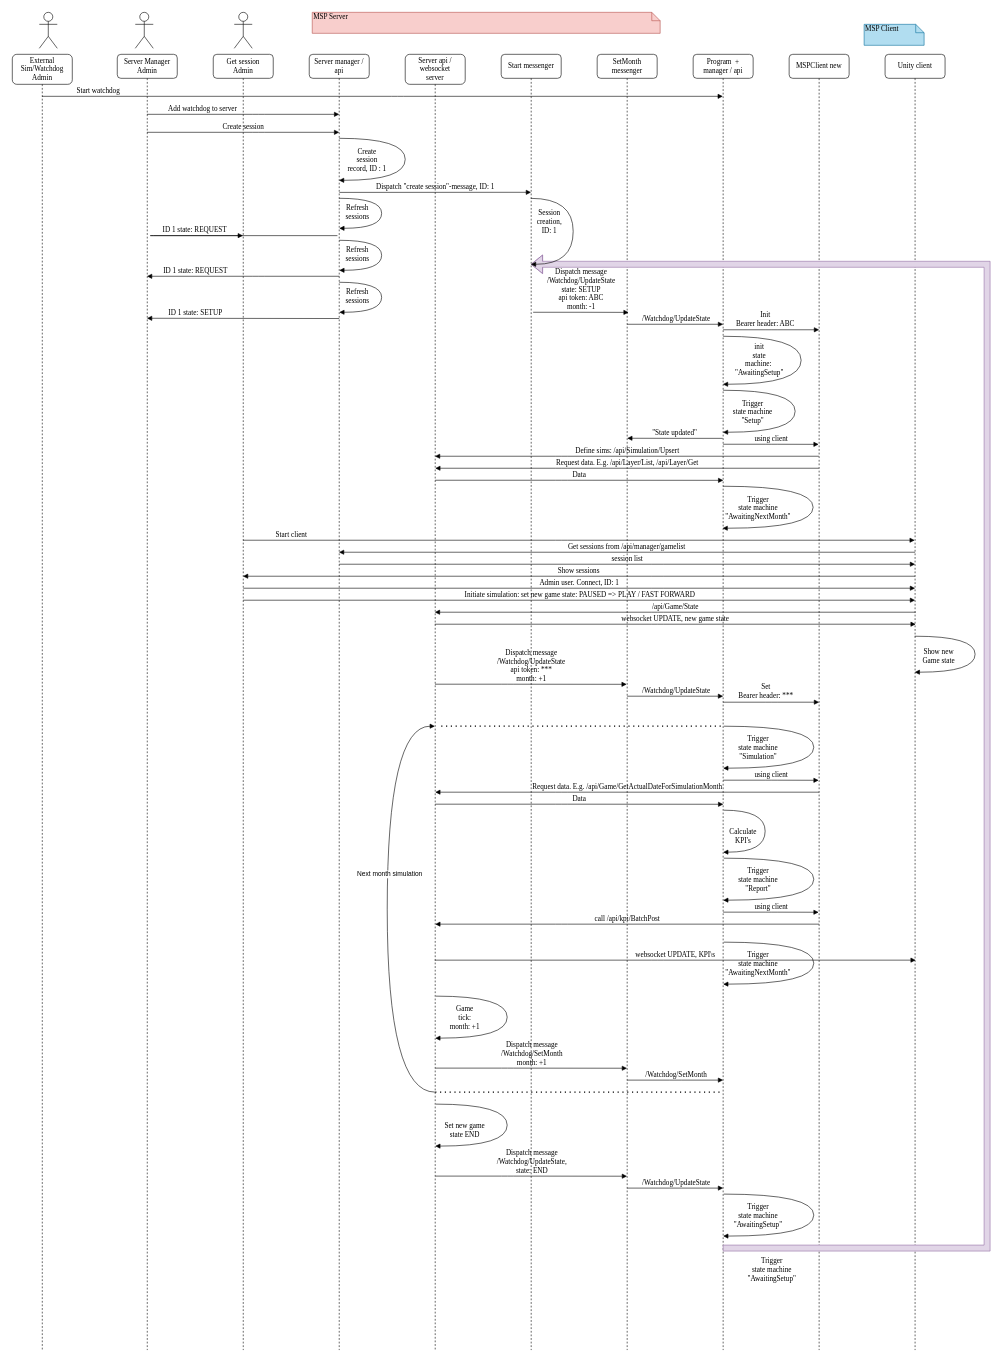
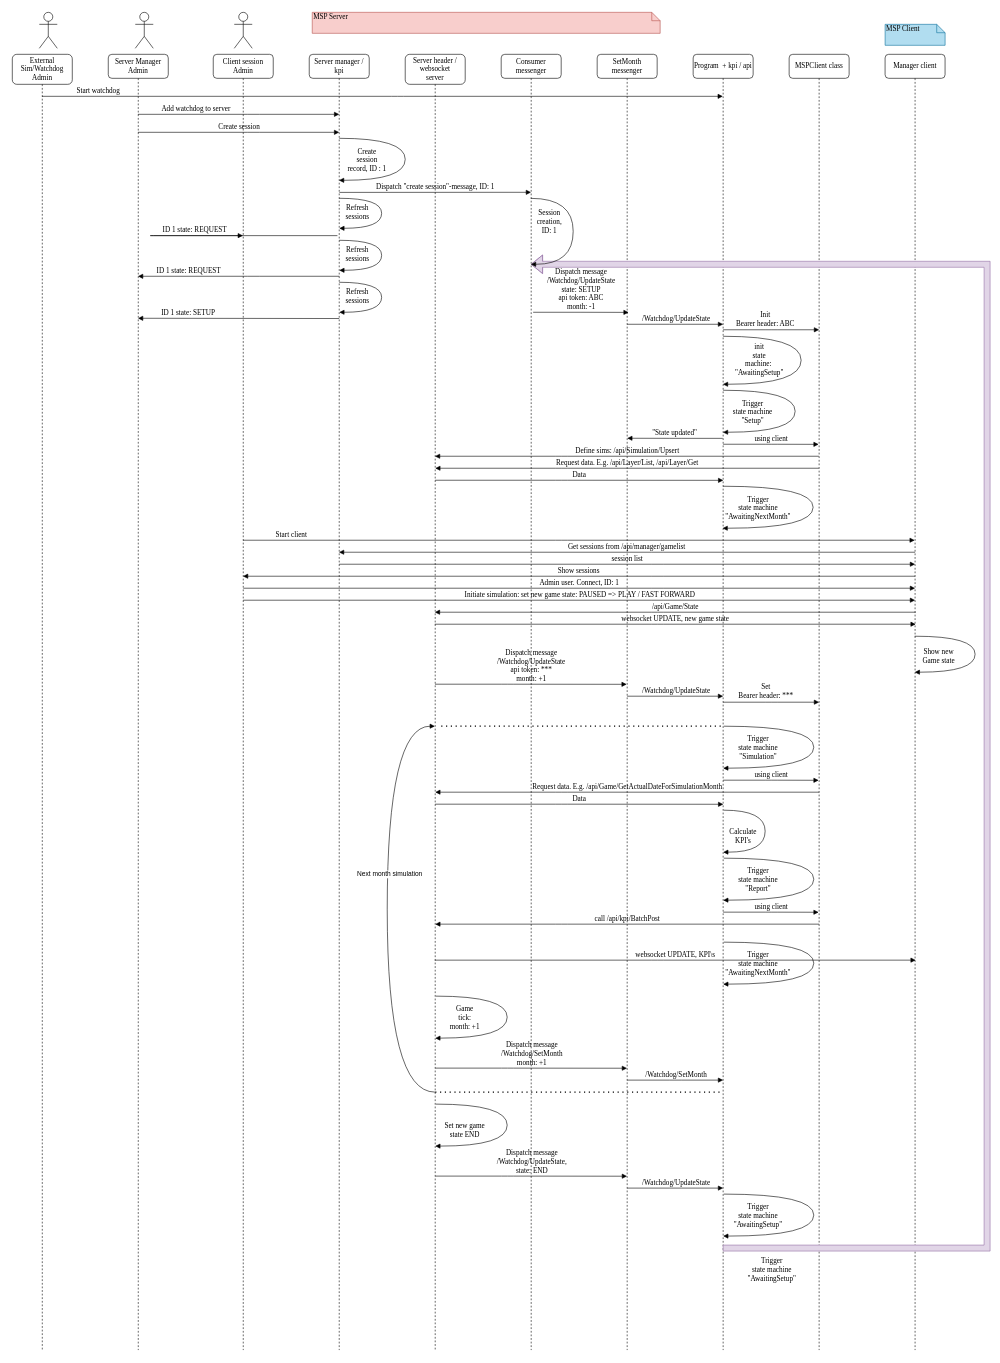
- <mxCell id="36" value="MSP Client" style="shape=note;whiteSpace=wrap;html=1;size=14;verticalAlign=top;align=left;spacingTop=-6;rounded=0;shadow=0;comic=0;labelBackgroundColor=none;strokeWidth=1;fontFamily=Verdana;fontSize=12;fillColor=#b1ddf0;strokeColor=#10739e;" vertex="1" parent="1"><mxGeometry x="1440" y="40" width="100" height="35" as="geometry" /></mxCell>
+ <mxCell id="36" value="MSP Client" style="shape=note;whiteSpace=wrap;html=1;size=14;verticalAlign=top;align=left;spacingTop=-6;rounded=0;shadow=0;comic=0;labelBackgroundColor=none;strokeWidth=1;fontFamily=Verdana;fontSize=12;fillColor=#b1ddf0;strokeColor=#10739e;" vertex="1" parent="1"><mxGeometry x="1475" y="40" width="100" height="35" as="geometry" /></mxCell>
- <mxCell id="17" value="&lt;div&gt;Get session&lt;br&gt;&lt;/div&gt;&lt;div&gt;Admin&lt;br&gt;&lt;/div&gt;" style="shape=umlLifeline;perimeter=lifelinePerimeter;whiteSpace=wrap;html=1;container=1;collapsible=0;recursiveResize=0;outlineConnect=0;rounded=1;shadow=0;comic=0;labelBackgroundColor=none;strokeWidth=1;fontFamily=Verdana;fontSize=12;align=center;" vertex="1" parent="1"><mxGeometry x="355" y="90" width="100" height="2160" as="geometry" /></mxCell>
+ <mxCell id="17" value="&lt;div&gt;Client session&lt;br&gt;&lt;/div&gt;&lt;div&gt;Admin&lt;br&gt;&lt;/div&gt;" style="shape=umlLifeline;perimeter=lifelinePerimeter;whiteSpace=wrap;html=1;container=1;collapsible=0;recursiveResize=0;outlineConnect=0;rounded=1;shadow=0;comic=0;labelBackgroundColor=none;strokeWidth=1;fontFamily=Verdana;fontSize=12;align=center;" vertex="1" parent="1"><mxGeometry x="355" y="90" width="100" height="2160" as="geometry" /></mxCell>
- <mxCell id="18" value="&lt;div&gt;Server manager / api&lt;br&gt;&lt;/div&gt;" style="shape=umlLifeline;perimeter=lifelinePerimeter;whiteSpace=wrap;html=1;container=1;collapsible=0;recursiveResize=0;outlineConnect=0;rounded=1;shadow=0;comic=0;labelBackgroundColor=none;strokeWidth=1;fontFamily=Verdana;fontSize=12;align=center;" vertex="1" parent="1"><mxGeometry x="515" y="90" width="100" height="2160" as="geometry" /></mxCell>
+ <mxCell id="18" value="&lt;div&gt;Server manager / kpi&lt;br&gt;&lt;/div&gt;" style="shape=umlLifeline;perimeter=lifelinePerimeter;whiteSpace=wrap;html=1;container=1;collapsible=0;recursiveResize=0;outlineConnect=0;rounded=1;shadow=0;comic=0;labelBackgroundColor=none;strokeWidth=1;fontFamily=Verdana;fontSize=12;align=center;" vertex="1" parent="1"><mxGeometry x="515" y="90" width="100" height="2160" as="geometry" /></mxCell>
- <mxCell id="2" value="Start messenger" style="shape=umlLifeline;perimeter=lifelinePerimeter;whiteSpace=wrap;html=1;container=1;collapsible=0;recursiveResize=0;outlineConnect=0;rounded=1;shadow=0;comic=0;labelBackgroundColor=none;strokeWidth=1;fontFamily=Verdana;fontSize=12;align=center;" vertex="1" parent="1"><mxGeometry x="835" y="90" width="100" height="2160" as="geometry" /></mxCell>
+ <mxCell id="2" value="Consumer messenger" style="shape=umlLifeline;perimeter=lifelinePerimeter;whiteSpace=wrap;html=1;container=1;collapsible=0;recursiveResize=0;outlineConnect=0;rounded=1;shadow=0;comic=0;labelBackgroundColor=none;strokeWidth=1;fontFamily=Verdana;fontSize=12;align=center;" vertex="1" parent="1"><mxGeometry x="835" y="90" width="100" height="2160" as="geometry" /></mxCell>
- <mxCell id="6" value="&lt;div&gt;Program&amp;nbsp; + manager / api&lt;/div&gt;" style="shape=umlLifeline;perimeter=lifelinePerimeter;whiteSpace=wrap;html=1;container=1;collapsible=0;recursiveResize=0;outlineConnect=0;rounded=1;shadow=0;comic=0;labelBackgroundColor=none;strokeWidth=1;fontFamily=Verdana;fontSize=12;align=center;" vertex="1" parent="1"><mxGeometry x="1155" y="90" width="100" height="2160" as="geometry" /></mxCell>
+ <mxCell id="6" value="&lt;div&gt;Program&amp;nbsp; + kpi / api&lt;/div&gt;" style="shape=umlLifeline;perimeter=lifelinePerimeter;whiteSpace=wrap;html=1;container=1;collapsible=0;recursiveResize=0;outlineConnect=0;rounded=1;shadow=0;comic=0;labelBackgroundColor=none;strokeWidth=1;fontFamily=Verdana;fontSize=12;align=center;" vertex="1" parent="1"><mxGeometry x="1155" y="90" width="100" height="2160" as="geometry" /></mxCell>
- <mxCell id="9" value="MSPClient new" style="shape=umlLifeline;perimeter=lifelinePerimeter;whiteSpace=wrap;html=1;container=1;collapsible=0;recursiveResize=0;outlineConnect=0;rounded=1;shadow=0;comic=0;labelBackgroundColor=none;strokeWidth=1;fontFamily=Verdana;fontSize=12;align=center;" vertex="1" parent="1"><mxGeometry x="1315" y="90" width="100" height="2160" as="geometry" /></mxCell>
+ <mxCell id="9" value="MSPClient class" style="shape=umlLifeline;perimeter=lifelinePerimeter;whiteSpace=wrap;html=1;container=1;collapsible=0;recursiveResize=0;outlineConnect=0;rounded=1;shadow=0;comic=0;labelBackgroundColor=none;strokeWidth=1;fontFamily=Verdana;fontSize=12;align=center;" vertex="1" parent="1"><mxGeometry x="1315" y="90" width="100" height="2160" as="geometry" /></mxCell>
- <mxCell id="35" value="Unity client" style="shape=umlLifeline;perimeter=lifelinePerimeter;whiteSpace=wrap;html=1;container=1;collapsible=0;recursiveResize=0;outlineConnect=0;rounded=1;shadow=0;comic=0;labelBackgroundColor=none;strokeWidth=1;fontFamily=Verdana;fontSize=12;align=center;" vertex="1" parent="1"><mxGeometry x="1474.94" y="90" width="100" height="2160" as="geometry" /></mxCell>
+ <mxCell id="35" value="Manager client" style="shape=umlLifeline;perimeter=lifelinePerimeter;whiteSpace=wrap;html=1;container=1;collapsible=0;recursiveResize=0;outlineConnect=0;rounded=1;shadow=0;comic=0;labelBackgroundColor=none;strokeWidth=1;fontFamily=Verdana;fontSize=12;align=center;" vertex="1" parent="1"><mxGeometry x="1474.94" y="90" width="100" height="2160" as="geometry" /></mxCell>
- <mxCell id="28" value="&lt;div&gt;Server api / &lt;br&gt;&lt;/div&gt;&lt;div&gt;websocket&lt;/div&gt;&lt;div&gt;server&lt;br&gt;&lt;/div&gt;" style="shape=umlLifeline;perimeter=lifelinePerimeter;whiteSpace=wrap;html=1;container=1;collapsible=0;recursiveResize=0;outlineConnect=0;rounded=1;shadow=0;comic=0;labelBackgroundColor=none;strokeWidth=1;fontFamily=Verdana;fontSize=12;align=center;size=50;" vertex="1" parent="1"><mxGeometry x="675" y="90" width="100" height="2160" as="geometry" /></mxCell>
+ <mxCell id="28" value="&lt;div&gt;Server header / &lt;br&gt;&lt;/div&gt;&lt;div&gt;websocket&lt;/div&gt;&lt;div&gt;server&lt;br&gt;&lt;/div&gt;" style="shape=umlLifeline;perimeter=lifelinePerimeter;whiteSpace=wrap;html=1;container=1;collapsible=0;recursiveResize=0;outlineConnect=0;rounded=1;shadow=0;comic=0;labelBackgroundColor=none;strokeWidth=1;fontFamily=Verdana;fontSize=12;align=center;size=50;" vertex="1" parent="1"><mxGeometry x="675" y="90" width="100" height="2160" as="geometry" /></mxCell>
- <mxCell id="70" value="Server Manager Admin" style="shape=umlLifeline;perimeter=lifelinePerimeter;whiteSpace=wrap;html=1;container=1;collapsible=0;recursiveResize=0;outlineConnect=0;rounded=1;shadow=0;comic=0;labelBackgroundColor=none;strokeWidth=1;fontFamily=Verdana;fontSize=12;align=center;size=40;" vertex="1" parent="1"><mxGeometry x="195" y="90" width="100" height="2160" as="geometry" /></mxCell>
+ <mxCell id="70" value="Server Manager Admin" style="shape=umlLifeline;perimeter=lifelinePerimeter;whiteSpace=wrap;html=1;container=1;collapsible=0;recursiveResize=0;outlineConnect=0;rounded=1;shadow=0;comic=0;labelBackgroundColor=none;strokeWidth=1;fontFamily=Verdana;fontSize=12;align=center;size=40;" vertex="1" parent="1"><mxGeometry x="180" y="90" width="100" height="2160" as="geometry" /></mxCell>
